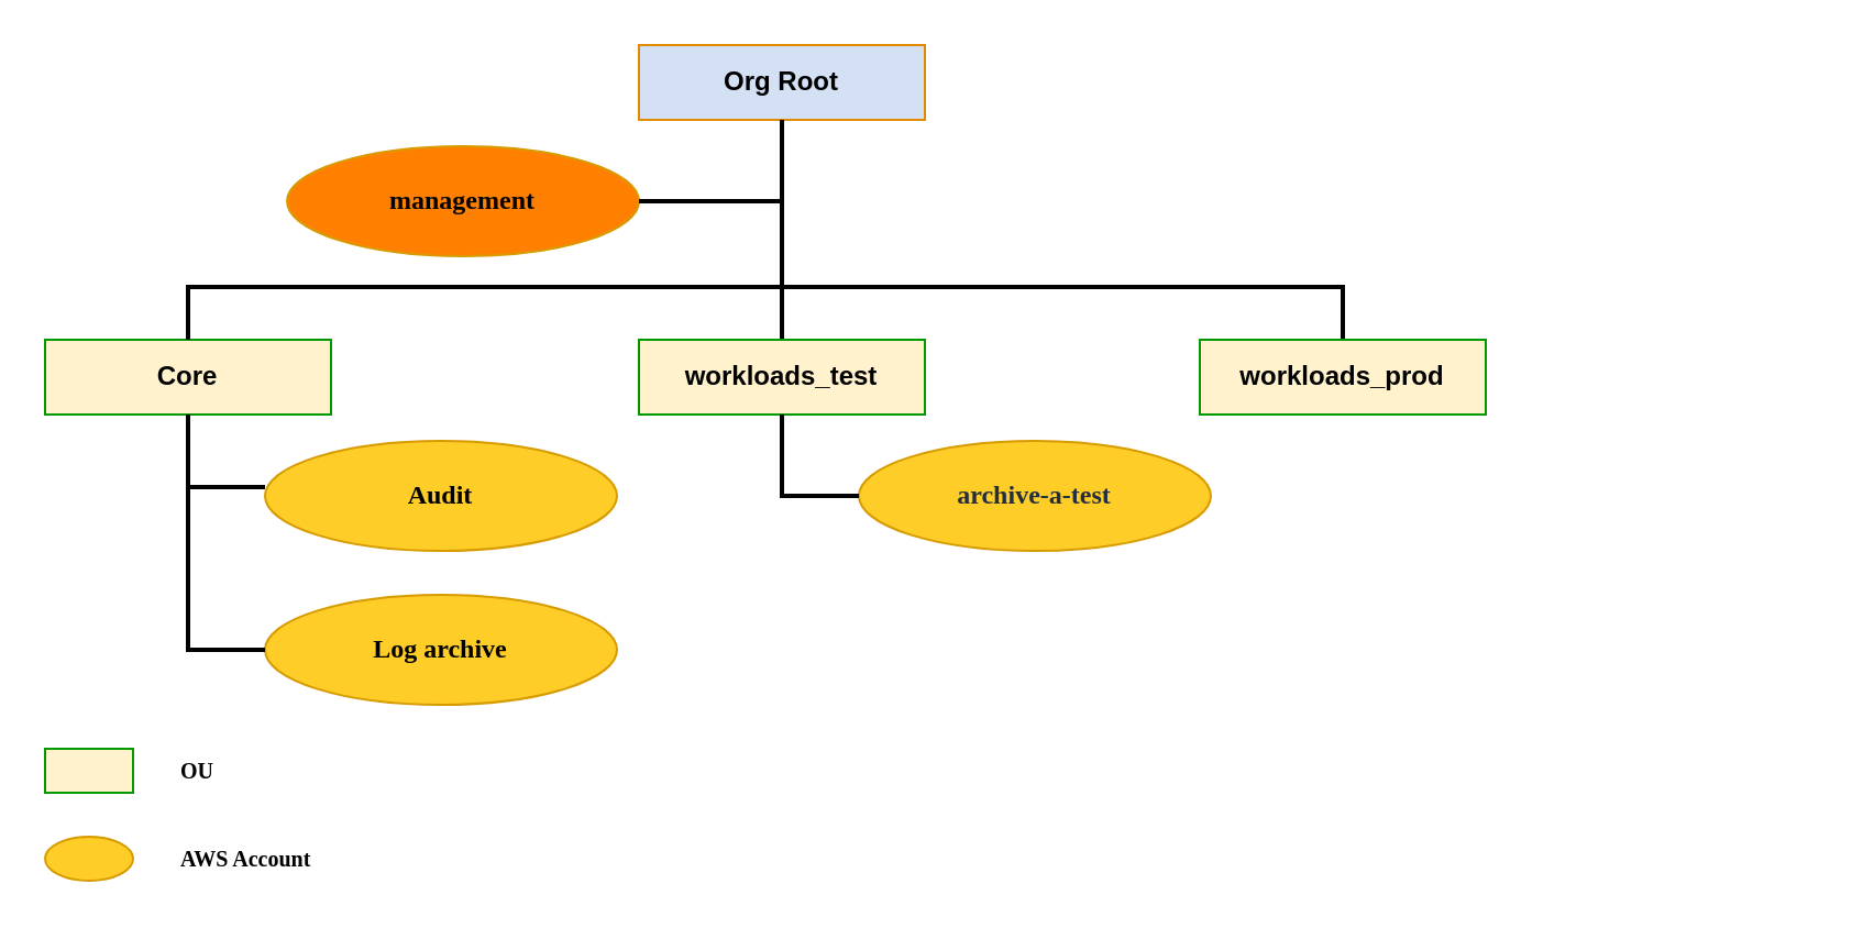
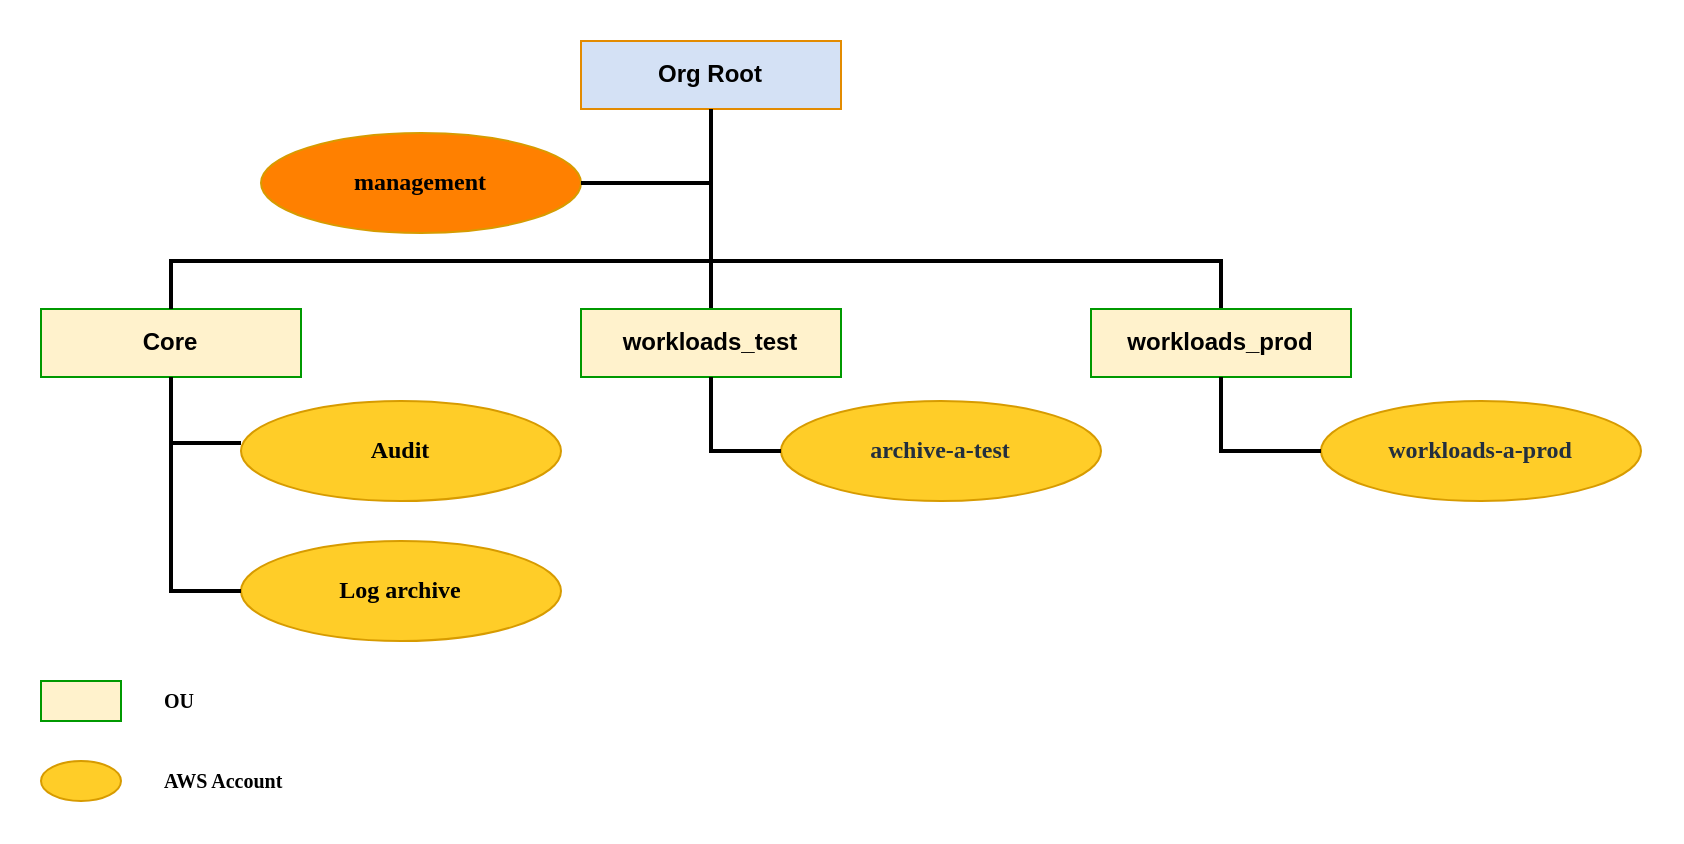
+ <mxCell id="6" style="edgeStyle=orthogonalEdgeStyle;rounded=0;orthogonalLoop=1;jettySize=auto;html=1;exitX=0.5;exitY=1;exitDx=0;exitDy=0;entryX=0;entryY=0.5;entryDx=0;entryDy=0;strokeWidth=2;fontFamily=Verdana;fontSize=10;endArrow=none;endFill=0;" edge="1" parent="1" source="4" target="3"><mxGeometry relative="1" as="geometry"><mxPoint x="500" y="148" as="sourcePoint" /><mxPoint x="570" y="191" as="targetPoint" /></mxGeometry></mxCell>
+ <mxCell id="3" value="&lt;p style=&quot;font-size: 12px&quot;&gt;&lt;font color=&quot;#232f3e&quot; style=&quot;font-size: 12px&quot;&gt;workloads-a-prod&lt;/font&gt;&lt;/p&gt;&lt;span style=&quot;font-size: 12px&quot;&gt;&lt;/span&gt;" style="ellipse;whiteSpace=wrap;html=1;fontFamily=Verdana;fontSize=12;fontColor=#000000;align=center;strokeColor=#D79B00;fillColor=#FFCD28;fontStyle=1" vertex="1" parent="1"><mxGeometry x="660" y="200" width="160" height="50" as="geometry" /></mxCell>
